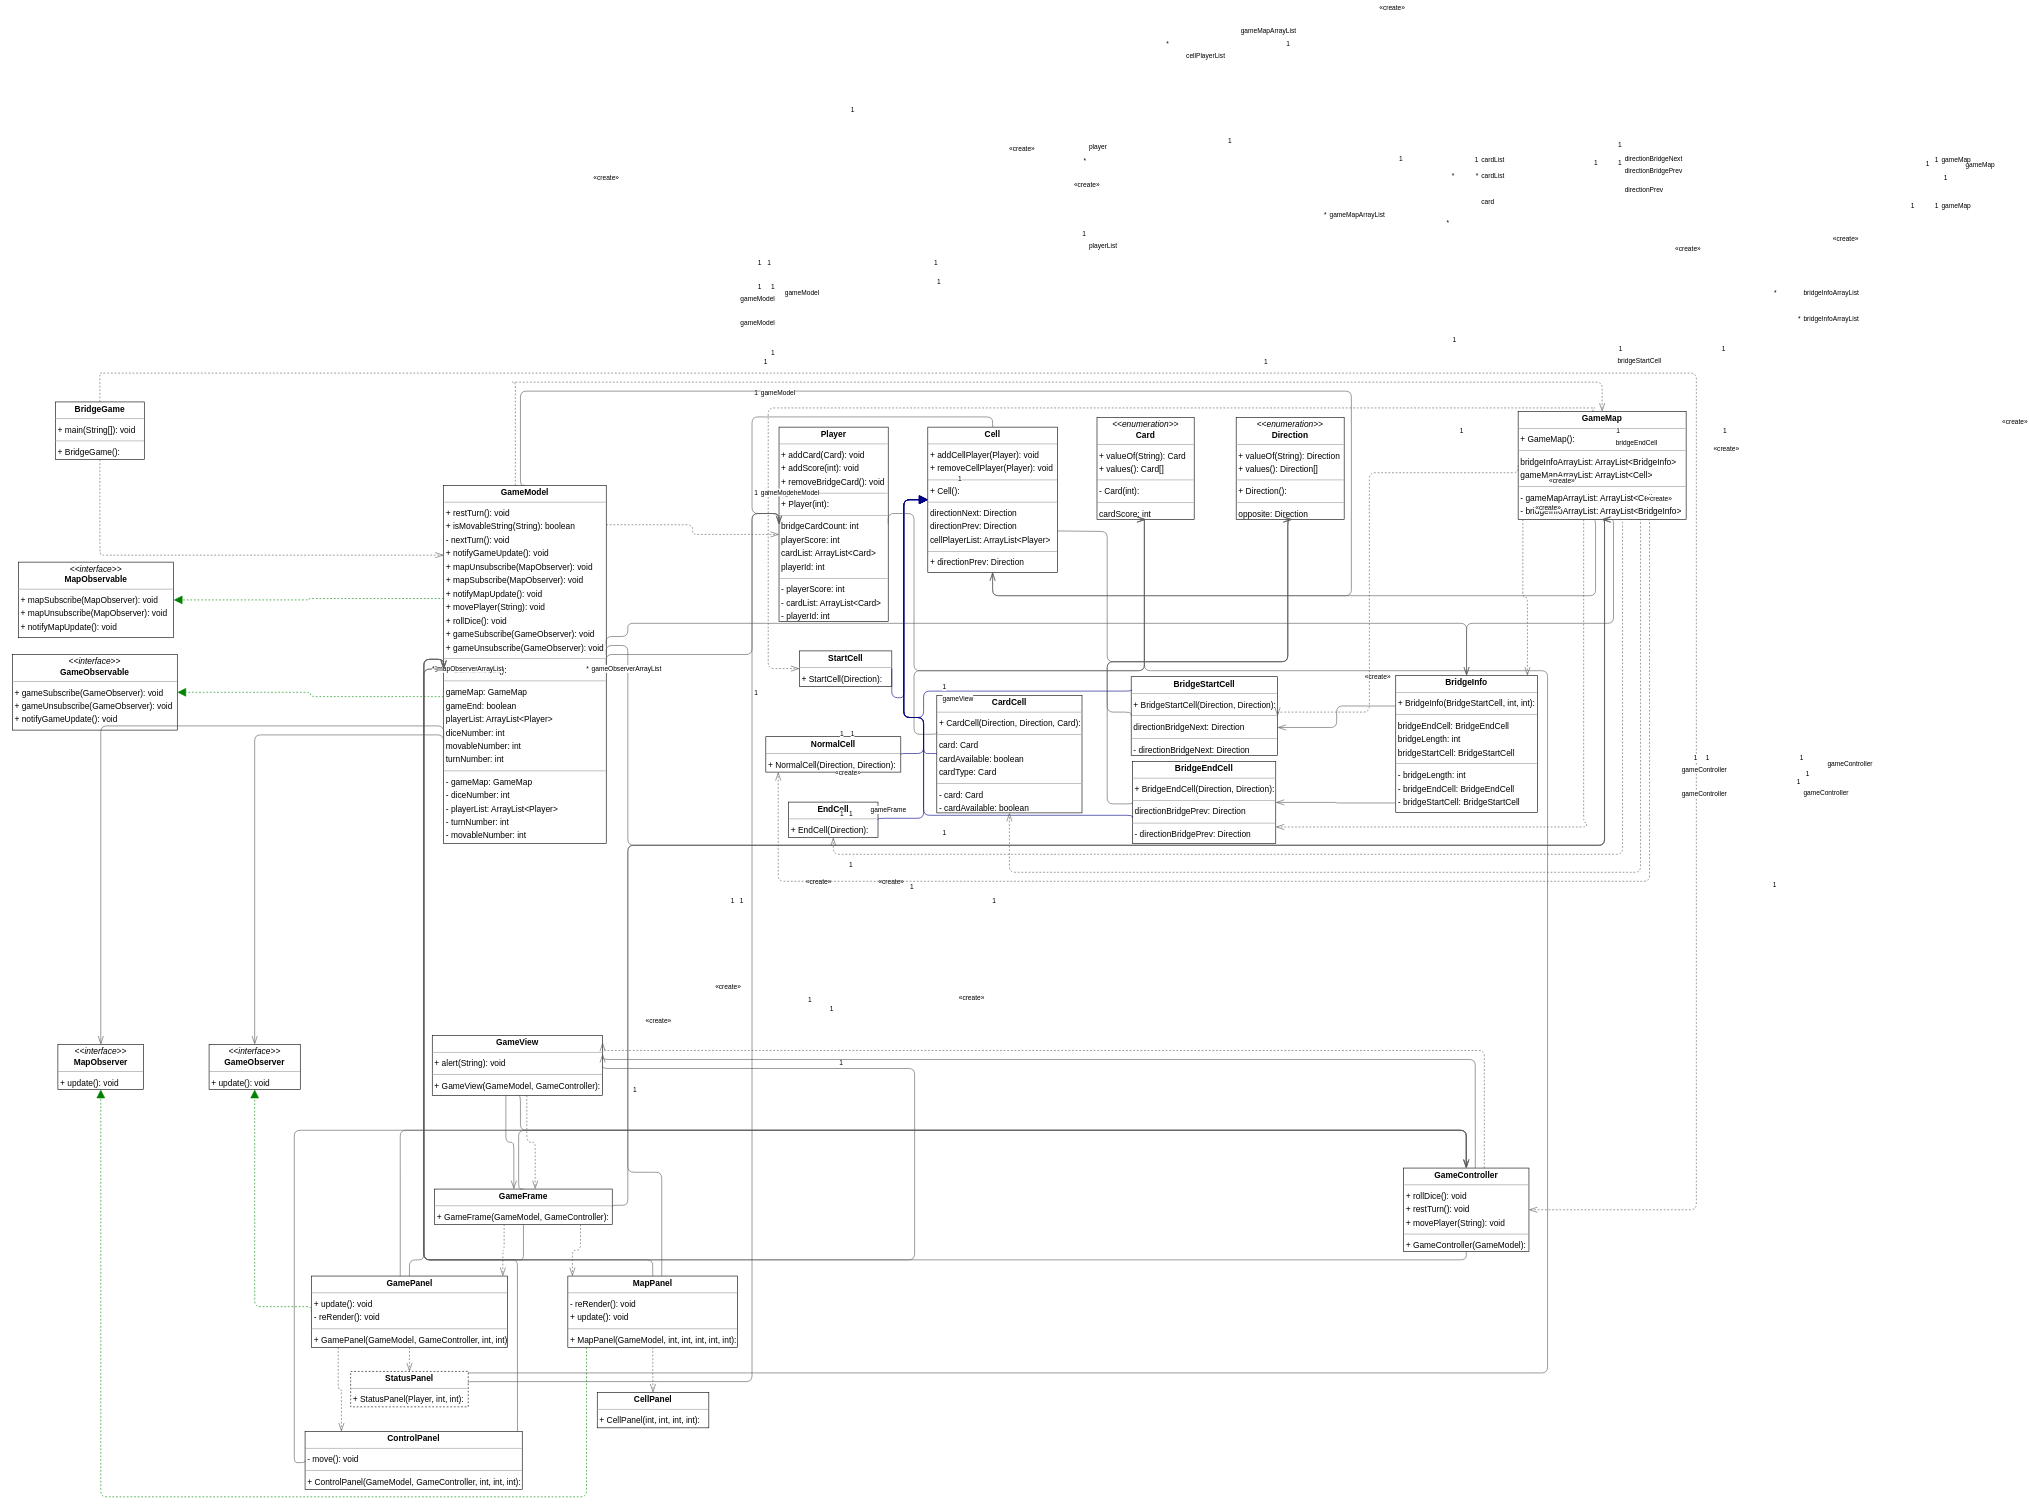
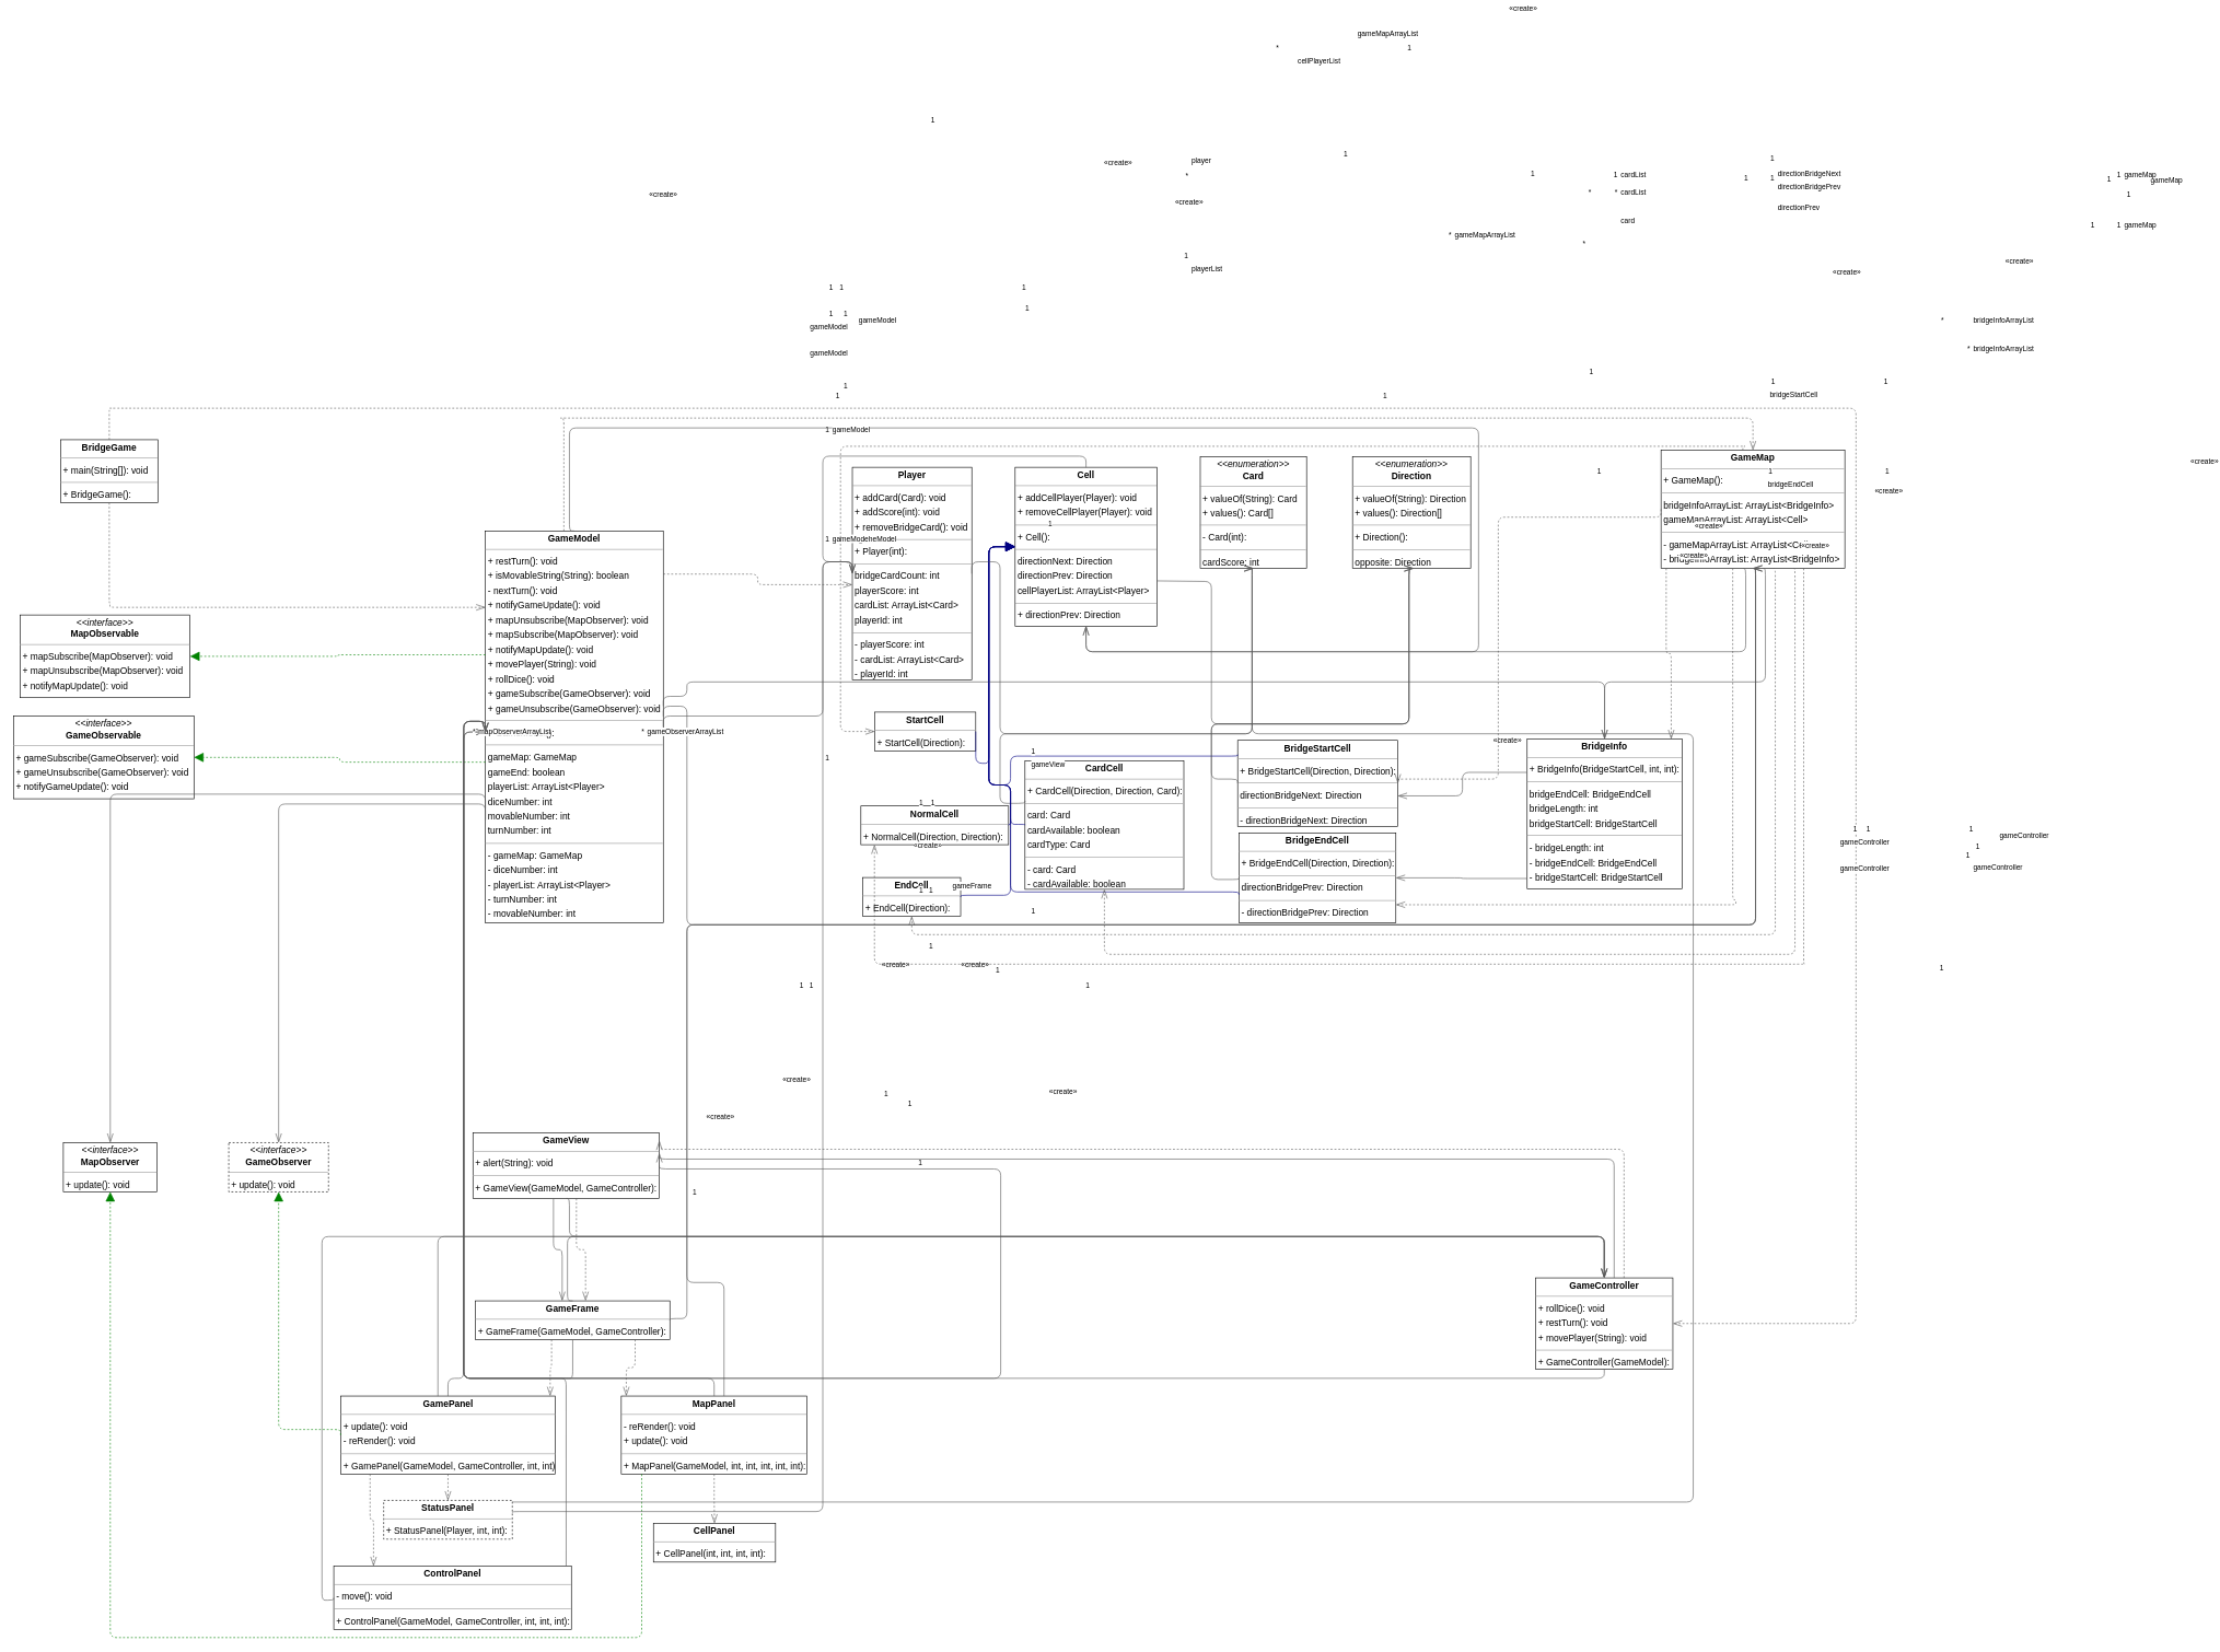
- <mxCell id="24" value="&lt;p style=&quot;margin:0px;margin-top:4px;text-align:center;&quot;&gt;&lt;b&gt;NormalCell&lt;/b&gt;&lt;/p&gt;&lt;hr size=&quot;1&quot;/&gt;&lt;p style=&quot;margin:0 0 0 4px;line-height:1.6;&quot;&gt;+ NormalCell(Direction, Direction): &lt;/p&gt;" style="verticalAlign=top;align=left;overflow=fill;fontSize=14;fontFamily=Helvetica;html=1;rounded=0;shadow=0;comic=0;labelBackgroundColor=none;strokeWidth=1;" parent="1" vertex="1"><mxGeometry x="1276" y="626" width="225" height="59" as="geometry" /></mxCell>
+ <mxCell id="24" value="&lt;p style=&quot;margin:0px;margin-top:4px;text-align:center;&quot;&gt;&lt;b&gt;NormalCell&lt;/b&gt;&lt;/p&gt;&lt;hr size=&quot;1&quot;/&gt;&lt;p style=&quot;margin:0 0 0 4px;line-height:1.6;&quot;&gt;+ NormalCell(Direction, Direction): &lt;/p&gt;" style="verticalAlign=top;align=left;overflow=fill;fontSize=14;fontFamily=Helvetica;html=1;rounded=0;shadow=0;comic=0;labelBackgroundColor=none;strokeWidth=1;" parent="1" vertex="1"><mxGeometry x="1311" y="626" width="225" height="59" as="geometry" /></mxCell>
- <mxCell id="18" value="&lt;p style=&quot;margin:0px;margin-top:4px;text-align:center;&quot;&gt;&lt;i&gt;&amp;lt;&amp;lt;interface&amp;gt;&amp;gt;&lt;/i&gt;&lt;br/&gt;&lt;b&gt;GameObserver&lt;/b&gt;&lt;/p&gt;&lt;hr size=&quot;1&quot;/&gt;&lt;p style=&quot;margin:0 0 0 4px;line-height:1.6;&quot;&gt;+ update(): void&lt;/p&gt;" style="verticalAlign=top;align=left;overflow=fill;fontSize=14;fontFamily=Helvetica;html=1;rounded=0;shadow=0;comic=0;labelBackgroundColor=none;strokeWidth=1;" parent="1" vertex="1"><mxGeometry x="348" y="1139" width="152" height="75" as="geometry" /></mxCell>
+ <mxCell id="18" value="&lt;p style=&quot;margin:0px;margin-top:4px;text-align:center;&quot;&gt;&lt;i&gt;&amp;lt;&amp;lt;interface&amp;gt;&amp;gt;&lt;/i&gt;&lt;br/&gt;&lt;b&gt;GameObserver&lt;/b&gt;&lt;/p&gt;&lt;hr size=&quot;1&quot;/&gt;&lt;p style=&quot;margin:0 0 0 4px;line-height:1.6;&quot;&gt;+ update(): void&lt;/p&gt;" style="verticalAlign=top;align=left;overflow=fill;fontSize=14;fontFamily=Helvetica;html=1;rounded=0;shadow=0;comic=0;labelBackgroundColor=none;strokeWidth=1;dashed=1;" parent="1" vertex="1"><mxGeometry x="348" y="1139" width="152" height="75" as="geometry" /></mxCell>
